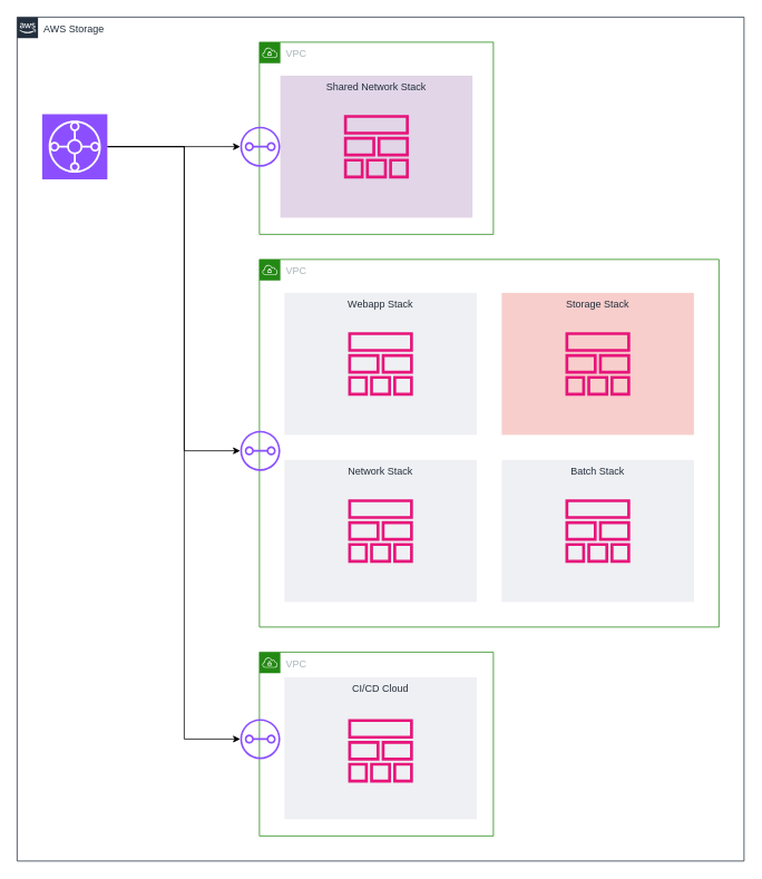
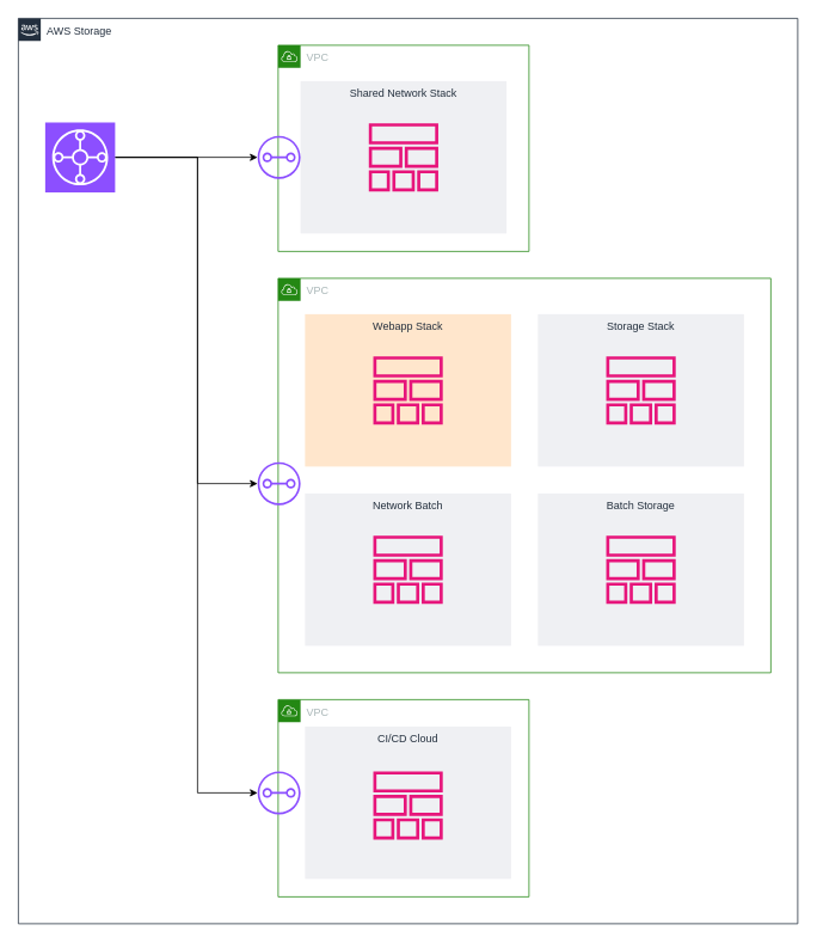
- <mxCell id="3" value="Shared Network Stack" style="fillColor=#e1d5e7;strokeColor=none;dashed=0;verticalAlign=top;fontStyle=0;fontColor=#232F3D;whiteSpace=wrap;html=1;" vertex="1" parent="2"><mxGeometry x="315" y="70" width="230" height="170" as="geometry" /></mxCell>
+ <mxCell id="3" value="Shared Network Stack" style="fillColor=#EFF0F3;strokeColor=none;dashed=0;verticalAlign=top;fontStyle=0;fontColor=#232F3D;whiteSpace=wrap;html=1;" vertex="1" parent="2"><mxGeometry x="315" y="70" width="230" height="170" as="geometry" /></mxCell>
- <mxCell id="5" value="Webapp Stack" style="fillColor=#EFF0F3;strokeColor=none;dashed=0;verticalAlign=top;fontStyle=0;fontColor=#232F3D;whiteSpace=wrap;html=1;" vertex="1" parent="2"><mxGeometry x="320" y="330" width="230" height="170" as="geometry" /></mxCell>
+ <mxCell id="5" value="Webapp Stack" style="fillColor=#ffe6cc;strokeColor=none;dashed=0;verticalAlign=top;fontStyle=0;fontColor=#232F3D;whiteSpace=wrap;html=1;" vertex="1" parent="2"><mxGeometry x="320" y="330" width="230" height="170" as="geometry" /></mxCell>
- <mxCell id="12" value="Storage Stack" style="fillColor=#f8cecc;strokeColor=none;dashed=0;verticalAlign=top;fontStyle=0;fontColor=#232F3D;whiteSpace=wrap;html=1;" vertex="1" parent="9"><mxGeometry x="290" y="40" width="230" height="170" as="geometry" /></mxCell>
+ <mxCell id="12" value="Storage Stack" style="fillColor=#EFF0F3;strokeColor=none;dashed=0;verticalAlign=top;fontStyle=0;fontColor=#232F3D;whiteSpace=wrap;html=1;" vertex="1" parent="9"><mxGeometry x="290" y="40" width="230" height="170" as="geometry" /></mxCell>
- <mxCell id="10" value="Network Stack" style="fillColor=#EFF0F3;strokeColor=none;dashed=0;verticalAlign=top;fontStyle=0;fontColor=#232F3D;whiteSpace=wrap;html=1;" vertex="1" parent="9"><mxGeometry x="30" y="240" width="230" height="170" as="geometry" /></mxCell>
+ <mxCell id="10" value="Network Batch" style="fillColor=#EFF0F3;strokeColor=none;dashed=0;verticalAlign=top;fontStyle=0;fontColor=#232F3D;whiteSpace=wrap;html=1;" vertex="1" parent="9"><mxGeometry x="30" y="240" width="230" height="170" as="geometry" /></mxCell>
- <mxCell id="14" value="Batch Stack" style="fillColor=#EFF0F3;strokeColor=none;dashed=0;verticalAlign=top;fontStyle=0;fontColor=#232F3D;whiteSpace=wrap;html=1;" vertex="1" parent="9"><mxGeometry x="290" y="240" width="230" height="170" as="geometry" /></mxCell>
+ <mxCell id="14" value="Batch Storage" style="fillColor=#EFF0F3;strokeColor=none;dashed=0;verticalAlign=top;fontStyle=0;fontColor=#232F3D;whiteSpace=wrap;html=1;" vertex="1" parent="9"><mxGeometry x="290" y="240" width="230" height="170" as="geometry" /></mxCell>
